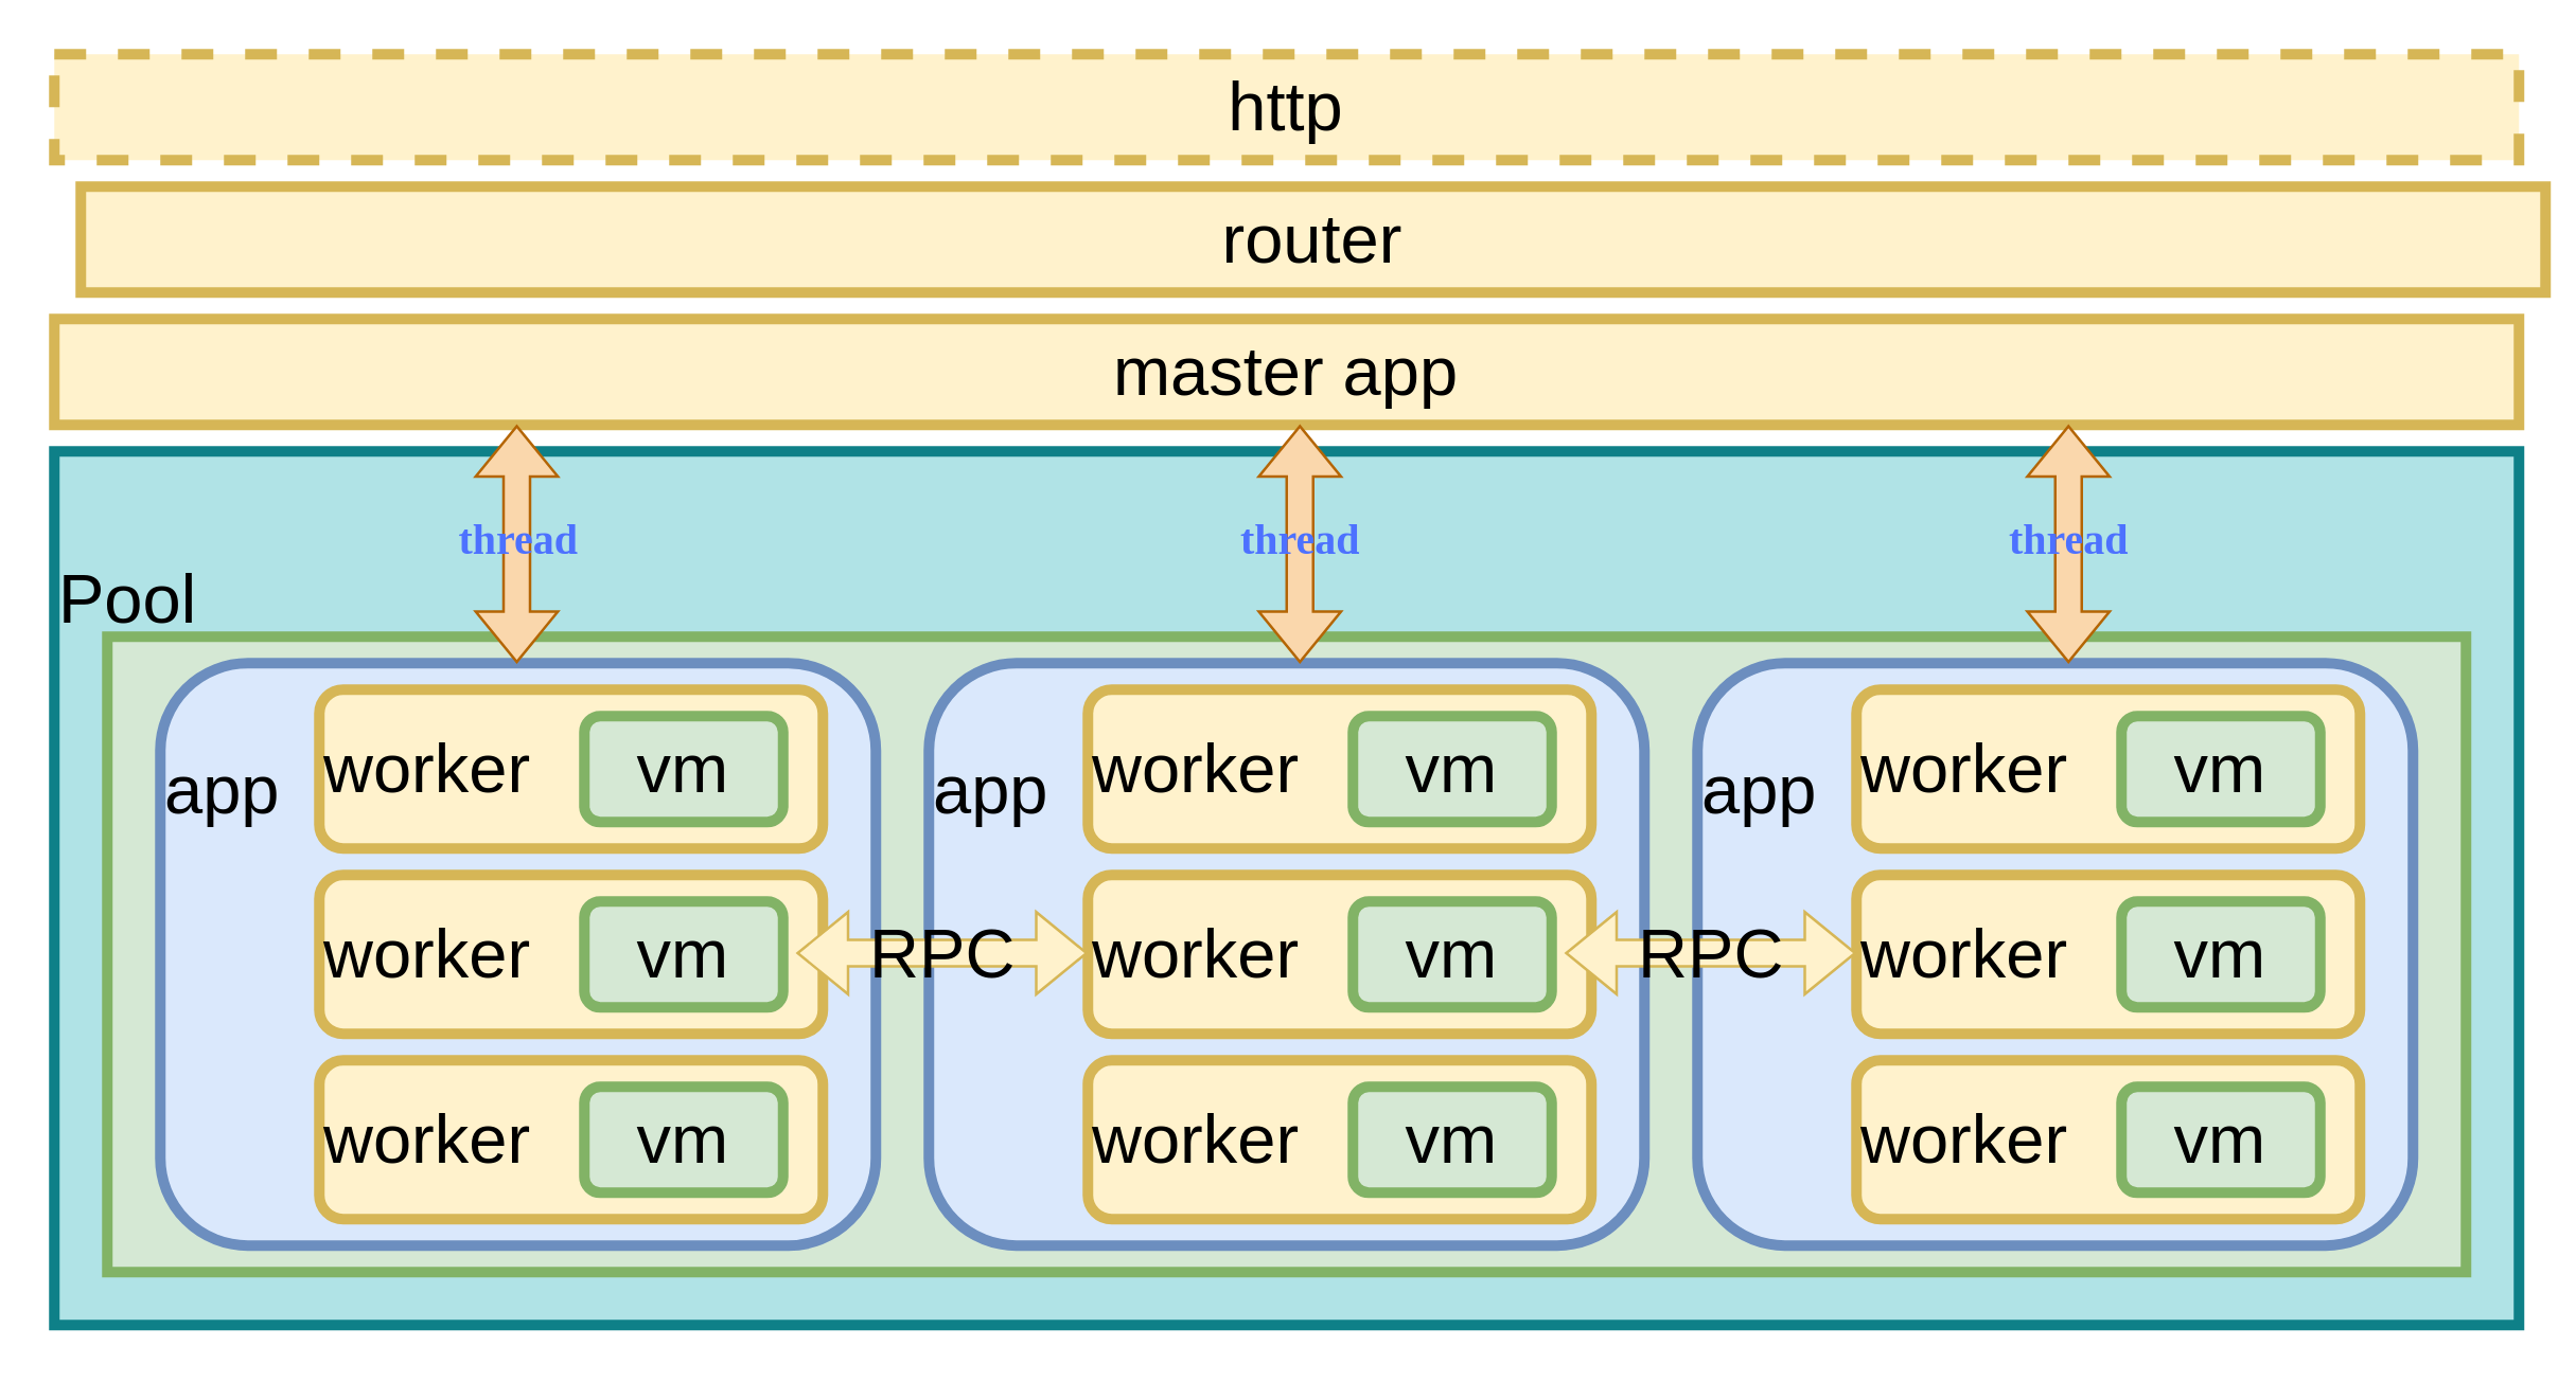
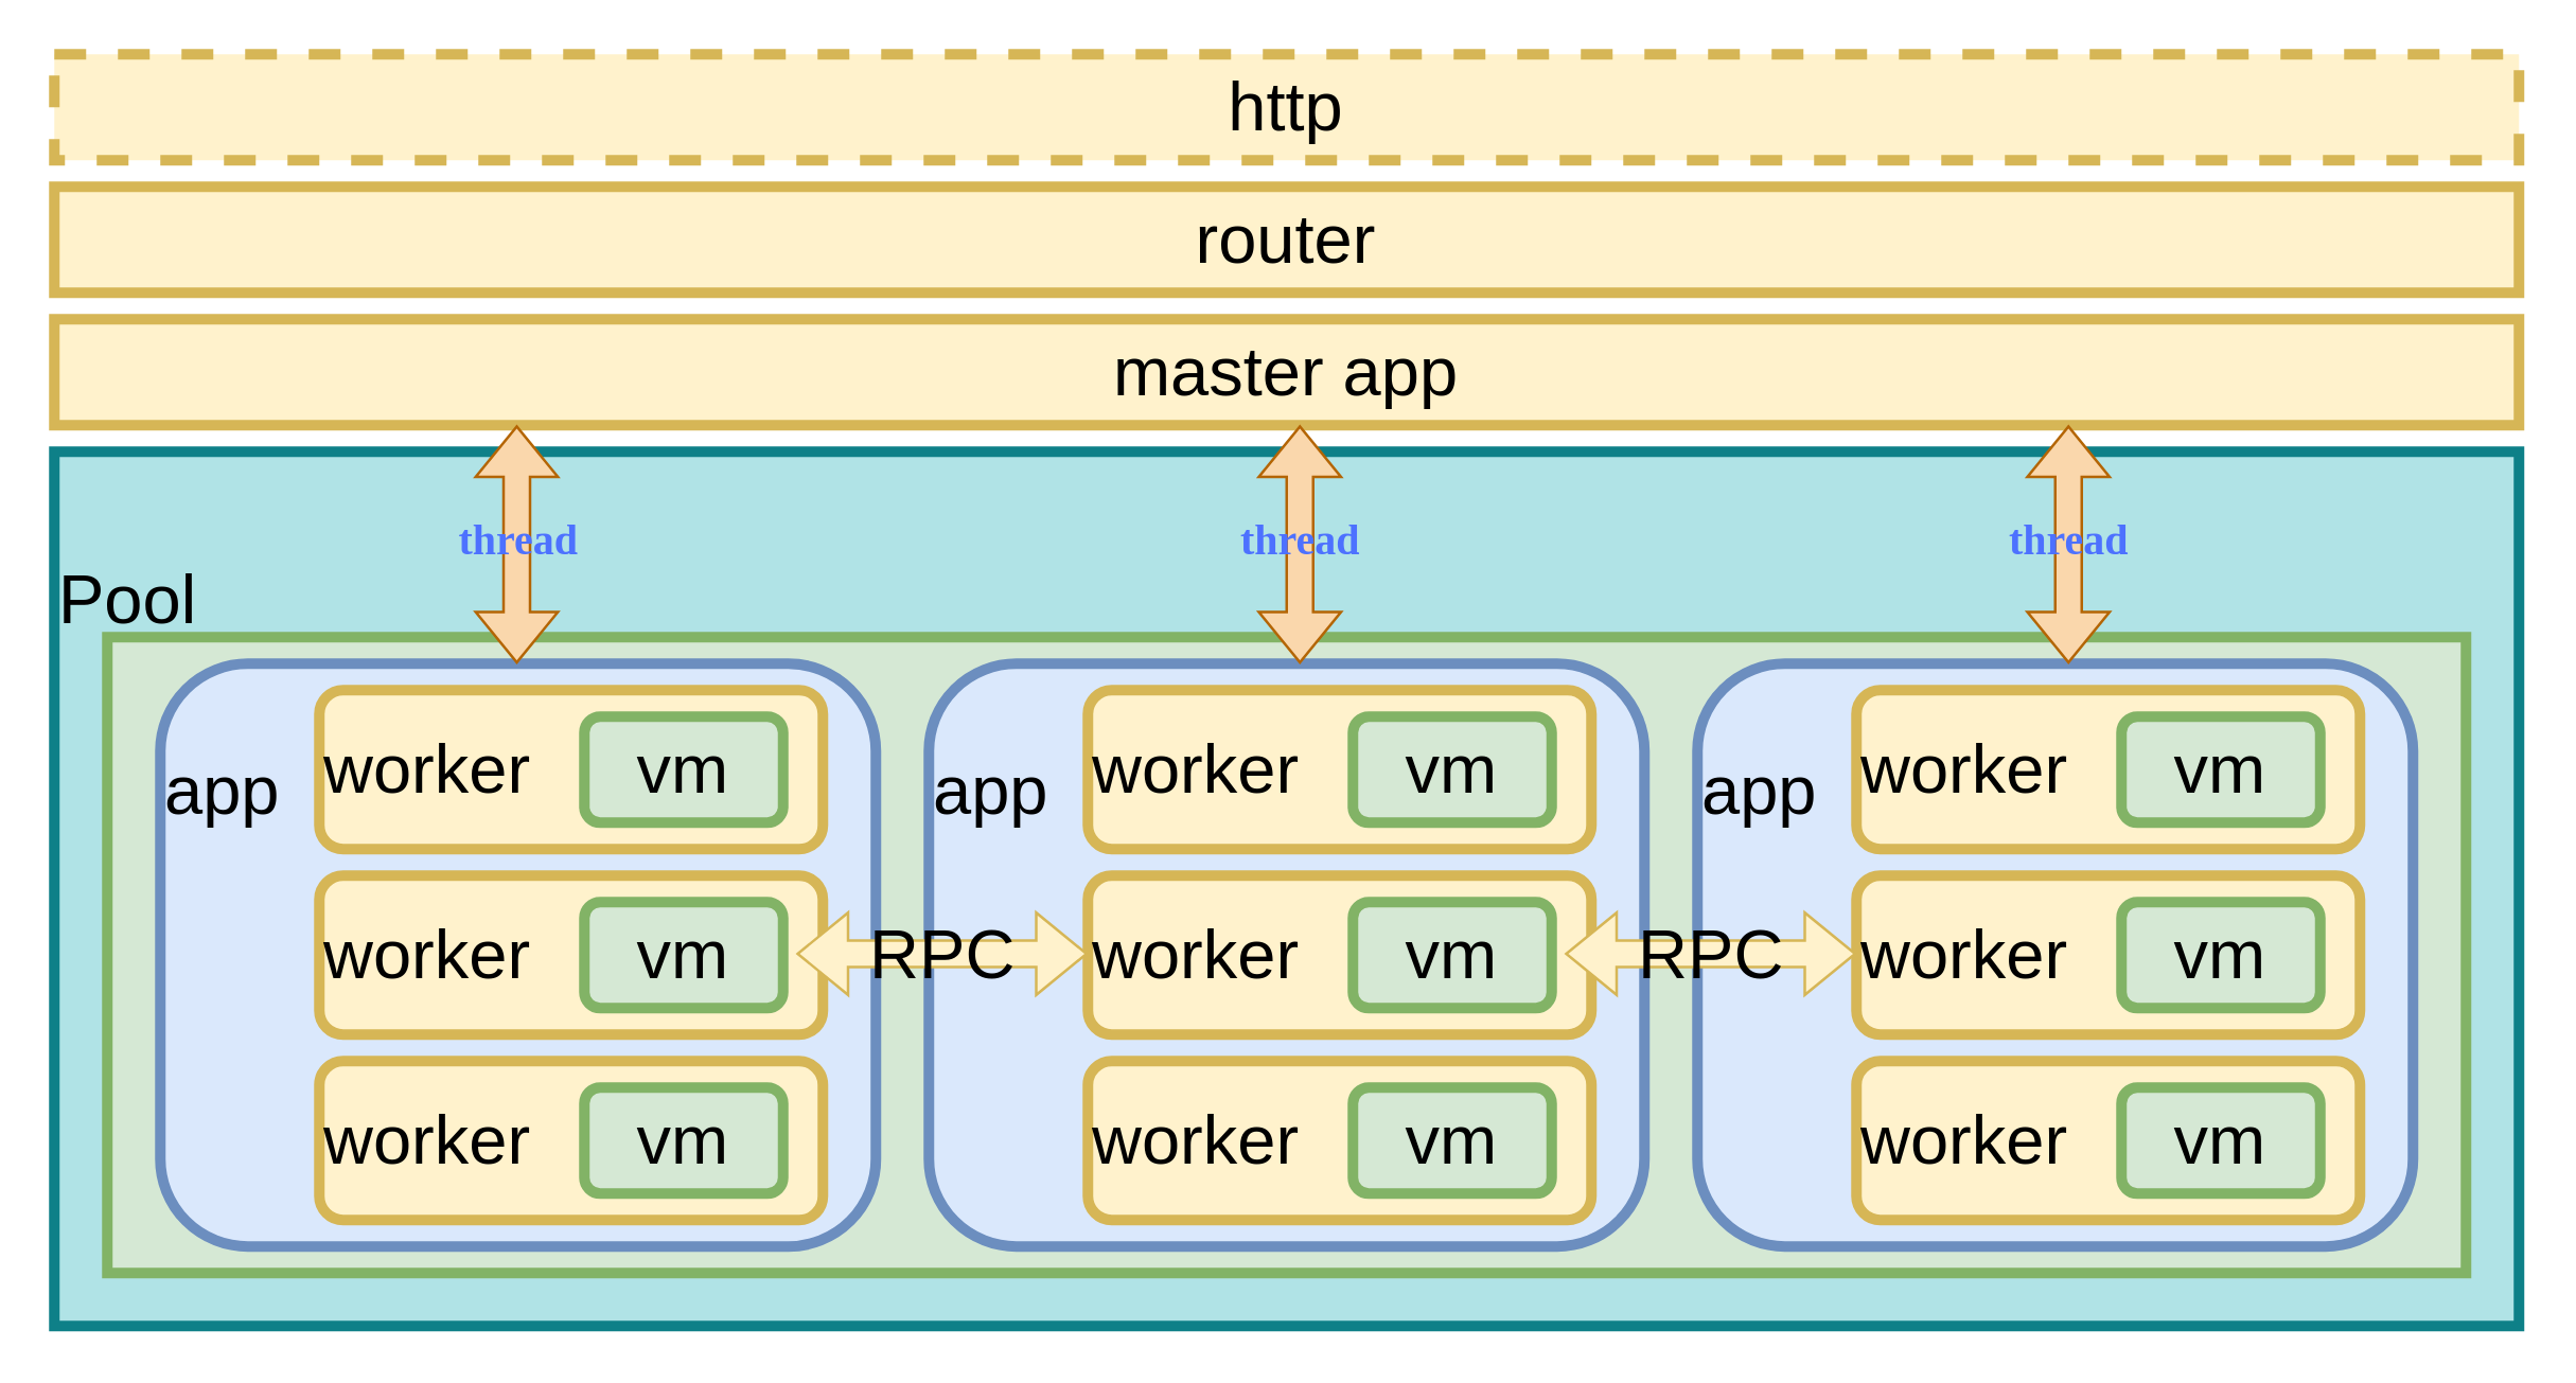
- <mxCell id="26" value="router" style="rounded=0;whiteSpace=wrap;html=1;fontSize=26;strokeWidth=4;fillColor=#fff2cc;strokeColor=#d6b656;" parent="1" vertex="1"><mxGeometry x="30" y="70" width="930" height="40" as="geometry" /></mxCell>
+ <mxCell id="26" value="router" style="rounded=0;whiteSpace=wrap;html=1;fontSize=26;strokeWidth=4;fillColor=#fff2cc;strokeColor=#d6b656;" parent="1" vertex="1"><mxGeometry x="20" y="70" width="930" height="40" as="geometry" /></mxCell>
